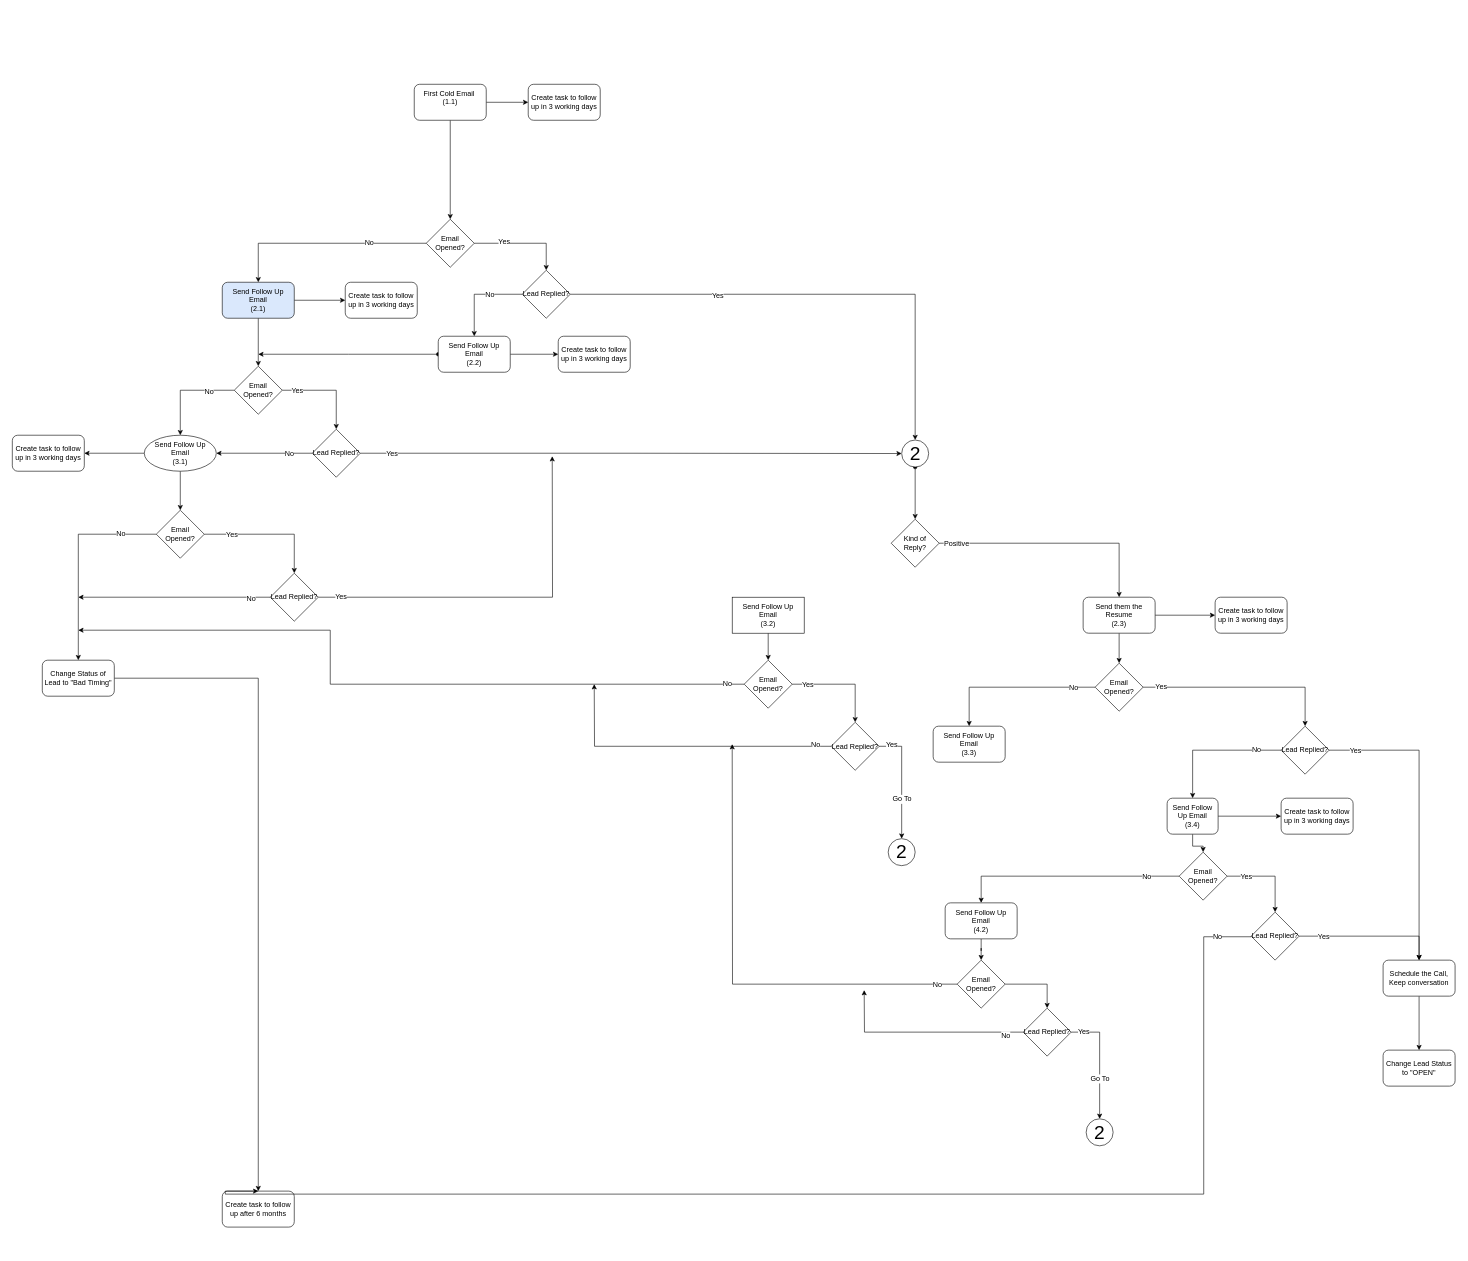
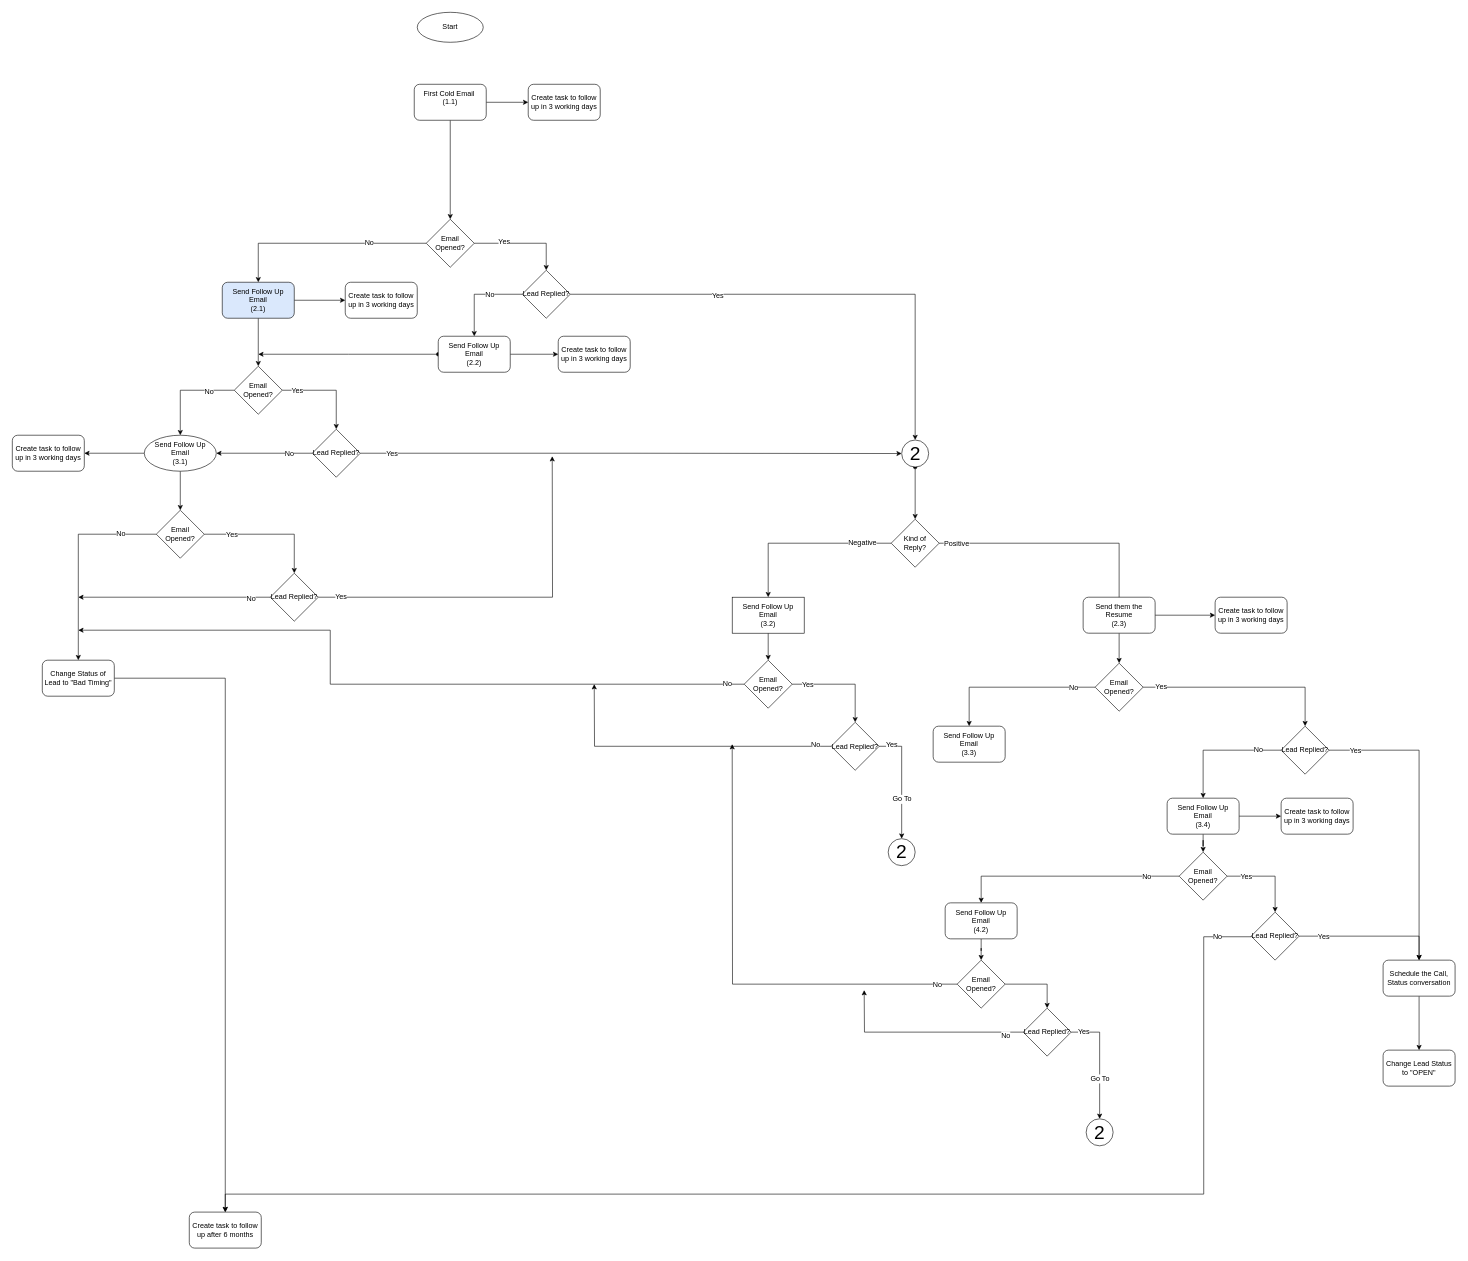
+ <mxCell id="76" value="Start" style="ellipse;whiteSpace=wrap;html=1;fontSize=12;" vertex="1" parent="1"><mxGeometry x="695" y="20" width="110" height="50" as="geometry" /></mxCell>
+ <mxCell id="46" value="" style="edgeStyle=orthogonalEdgeStyle;rounded=0;orthogonalLoop=1;jettySize=auto;html=1;exitX=0;exitY=0.5;exitDx=0;exitDy=0;fontSize=12;" edge="1" parent="1" source="48" target="50"><mxGeometry relative="1" as="geometry" /></mxCell>
+ <mxCell id="47" value="Negative" style="text;html=1;resizable=0;points=[];align=center;verticalAlign=middle;labelBackgroundColor=#ffffff;fontSize=12;" vertex="1" connectable="0" parent="46"><mxGeometry x="-0.665" y="-1" relative="1" as="geometry"><mxPoint as="offset" /></mxGeometry></mxCell>
- <mxCell id="44" style="edgeStyle=orthogonalEdgeStyle;rounded=0;orthogonalLoop=1;jettySize=auto;html=1;entryX=0.5;entryY=0;entryDx=0;entryDy=0;fontSize=12;exitX=1;exitY=0.5;exitDx=0;exitDy=0;" edge="1" parent="1" source="48" target="11"><mxGeometry relative="1" as="geometry" /></mxCell>
+ <mxCell id="44" style="edgeStyle=orthogonalEdgeStyle;rounded=0;orthogonalLoop=1;jettySize=auto;html=1;entryX=0.5;entryY=0;entryDx=0;entryDy=0;fontSize=12;exitX=1;exitY=0.5;exitDx=0;exitDy=0;endArrow=none;" edge="1" parent="1" source="48" target="11"><mxGeometry relative="1" as="geometry" /></mxCell>
- <mxCell id="38" value="Send Follow Up Email&lt;br&gt;(3.4)&lt;br style=&quot;font-size: 12px&quot;&gt;" style="rounded=1;whiteSpace=wrap;html=1;fontSize=12;" vertex="1" parent="1"><mxGeometry x="1945" y="1330" width="85" height="60" as="geometry" /></mxCell>
+ <mxCell id="38" value="Send Follow Up Email&lt;br&gt;(3.4)&lt;br style=&quot;font-size: 12px&quot;&gt;" style="rounded=1;whiteSpace=wrap;html=1;fontSize=12;" vertex="1" parent="1"><mxGeometry x="1945" y="1330" width="120" height="60" as="geometry" /></mxCell>
- <mxCell id="30" value="Schedule the Call,&lt;br&gt;Keep conversation&lt;br style=&quot;font-size: 12px&quot;&gt;" style="rounded=1;whiteSpace=wrap;html=1;fontSize=12;" vertex="1" parent="1"><mxGeometry x="2305" y="1600" width="120" height="60" as="geometry" /></mxCell>
+ <mxCell id="30" value="Schedule the Call,&lt;br&gt;Status conversation&lt;br style=&quot;font-size: 12px&quot;&gt;" style="rounded=1;whiteSpace=wrap;html=1;fontSize=12;" vertex="1" parent="1"><mxGeometry x="2305" y="1600" width="120" height="60" as="geometry" /></mxCell>
- <mxCell id="90" value="Create task to follow up after 6 months&lt;br&gt;" style="rounded=1;whiteSpace=wrap;html=1;" vertex="1" parent="1"><mxGeometry x="370" y="1985" width="120" height="60" as="geometry" /></mxCell>
+ <mxCell id="90" value="Create task to follow up after 6 months&lt;br&gt;" style="rounded=1;whiteSpace=wrap;html=1;" vertex="1" parent="1"><mxGeometry x="315" y="2020" width="120" height="60" as="geometry" /></mxCell>
